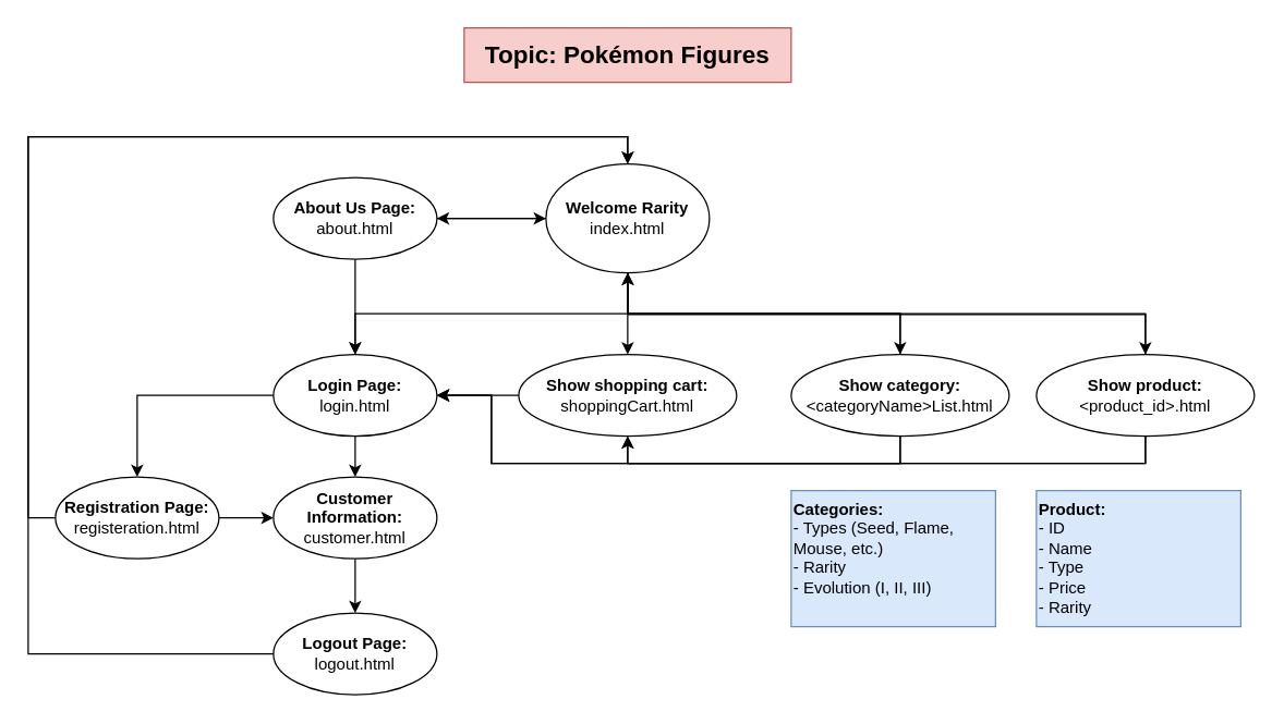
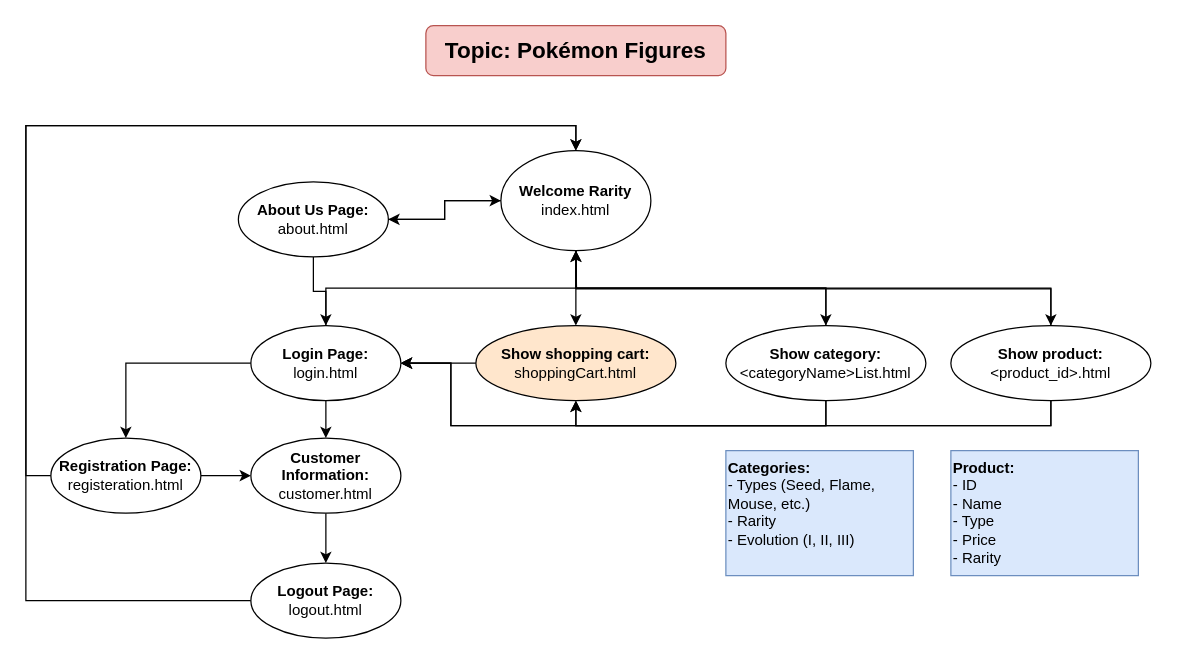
- <mxCell id="2" value="Topic: Pokémon Figures" style="rounded=0;whiteSpace=wrap;html=1;fillColor=#f8cecc;strokeColor=#b85450;fontStyle=1;fontSize=18;" vertex="1" parent="1"><mxGeometry x="340" y="20" width="240" height="40" as="geometry" /></mxCell>
+ <mxCell id="2" value="Topic: Pokémon Figures" style="whiteSpace=wrap;html=1;fillColor=#f8cecc;strokeColor=#b85450;fontStyle=1;fontSize=18;rounded=1;" vertex="1" parent="1"><mxGeometry x="340" y="20" width="240" height="40" as="geometry" /></mxCell>
- <mxCell id="29" value="&lt;div&gt;&lt;b&gt;About Us Page:&lt;/b&gt;&lt;/div&gt;about.html" style="ellipse;whiteSpace=wrap;html=1;" vertex="1" parent="1"><mxGeometry x="200" y="130" width="120" height="60" as="geometry" /></mxCell>
+ <mxCell id="29" value="&lt;div&gt;&lt;b&gt;About Us Page:&lt;/b&gt;&lt;/div&gt;about.html" style="ellipse;whiteSpace=wrap;html=1;" vertex="1" parent="1"><mxGeometry x="190" y="145" width="120" height="60" as="geometry" /></mxCell>
- <mxCell id="3" style="edgeStyle=orthogonalEdgeStyle;rounded=0;orthogonalLoop=1;jettySize=auto;html=1;exitX=0.5;exitY=1;exitDx=0;exitDy=0;entryX=0.5;entryY=0;entryDx=0;entryDy=0;" edge="1" parent="1" source="8" target="11"><mxGeometry relative="1" as="geometry" /></mxCell>
+ <mxCell id="3" style="edgeStyle=orthogonalEdgeStyle;rounded=0;orthogonalLoop=1;jettySize=auto;html=1;exitX=0.5;exitY=1;exitDx=0;exitDy=0;entryX=0.5;entryY=0;entryDx=0;entryDy=0;endArrow=none;" edge="1" parent="1" source="8" target="11"><mxGeometry relative="1" as="geometry" /></mxCell>
- <mxCell id="31" value="&lt;div&gt;&lt;b&gt;Show shopping cart:&lt;/b&gt;&lt;/div&gt;shoppingCart.html" style="ellipse;whiteSpace=wrap;html=1;" vertex="1" parent="1"><mxGeometry x="380" y="260" width="160" height="60" as="geometry" /></mxCell>
+ <mxCell id="31" value="&lt;div&gt;&lt;b&gt;Show shopping cart:&lt;/b&gt;&lt;/div&gt;shoppingCart.html" style="ellipse;whiteSpace=wrap;html=1;fillColor=#ffe6cc;" vertex="1" parent="1"><mxGeometry x="380" y="260" width="160" height="60" as="geometry" /></mxCell>
